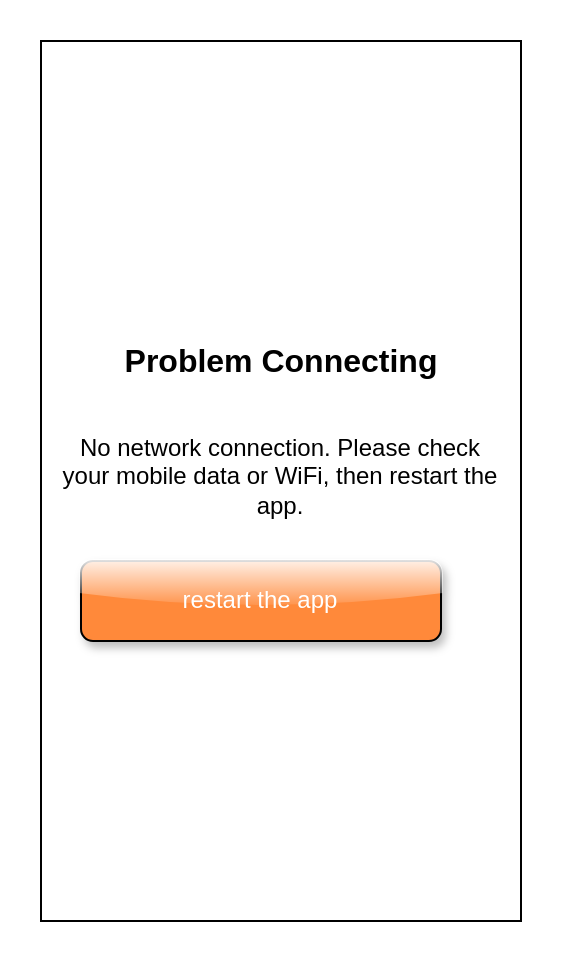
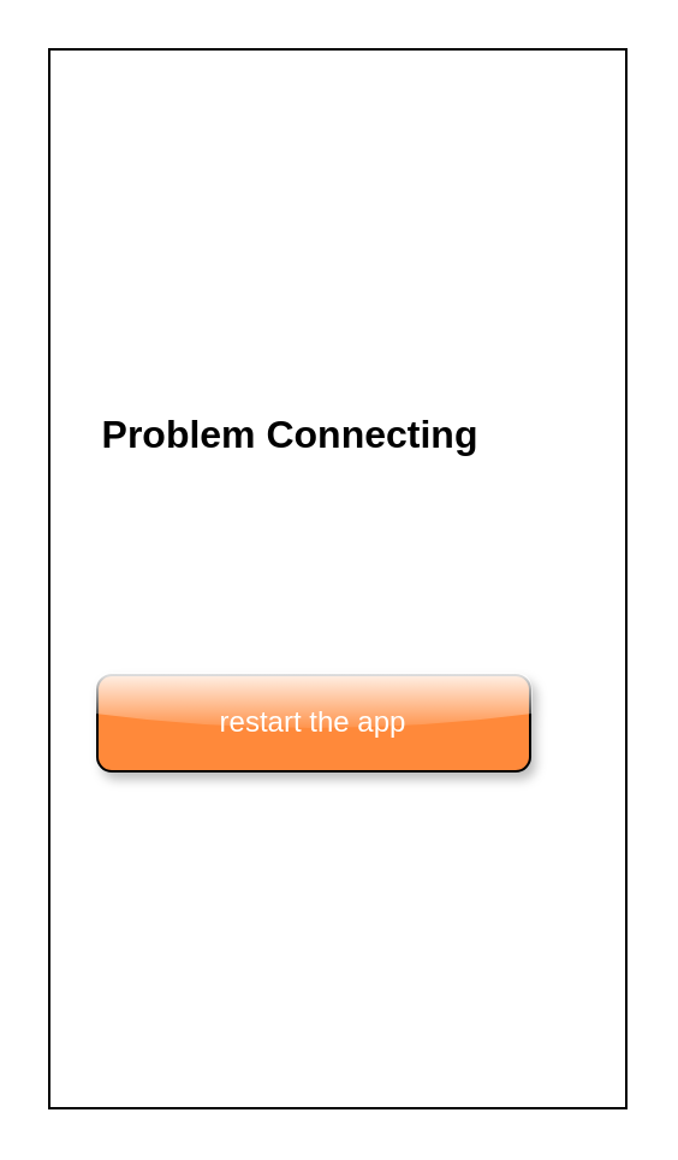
- <mxCell id="4" value="&lt;b&gt;&lt;font style=&quot;font-size: 16px;&quot;&gt;Problem Connecting&lt;/font&gt;&lt;/b&gt;" style="rounded=0;whiteSpace=wrap;html=1;align=center;strokeColor=none;container=0;" vertex="1" parent="1"><mxGeometry x="55.75" y="160" width="168.5" height="40" as="geometry" /></mxCell>
+ <mxCell id="4" value="&lt;b&gt;&lt;font style=&quot;font-size: 16px;&quot;&gt;Problem Connecting&lt;/font&gt;&lt;/b&gt;" style="rounded=0;whiteSpace=wrap;html=1;align=center;strokeColor=none;container=0;" vertex="1" parent="1"><mxGeometry x="35.75" y="160" width="168.5" height="40" as="geometry" /></mxCell>
- <mxCell id="5" value="No network connection. Please check your mobile data or WiFi, then restart the app." style="rounded=0;whiteSpace=wrap;html=1;align=center;strokeColor=none;container=0;verticalAlign=top;fillColor=default;" vertex="1" parent="1"><mxGeometry x="30" y="210" width="220" height="60" as="geometry" /></mxCell>
